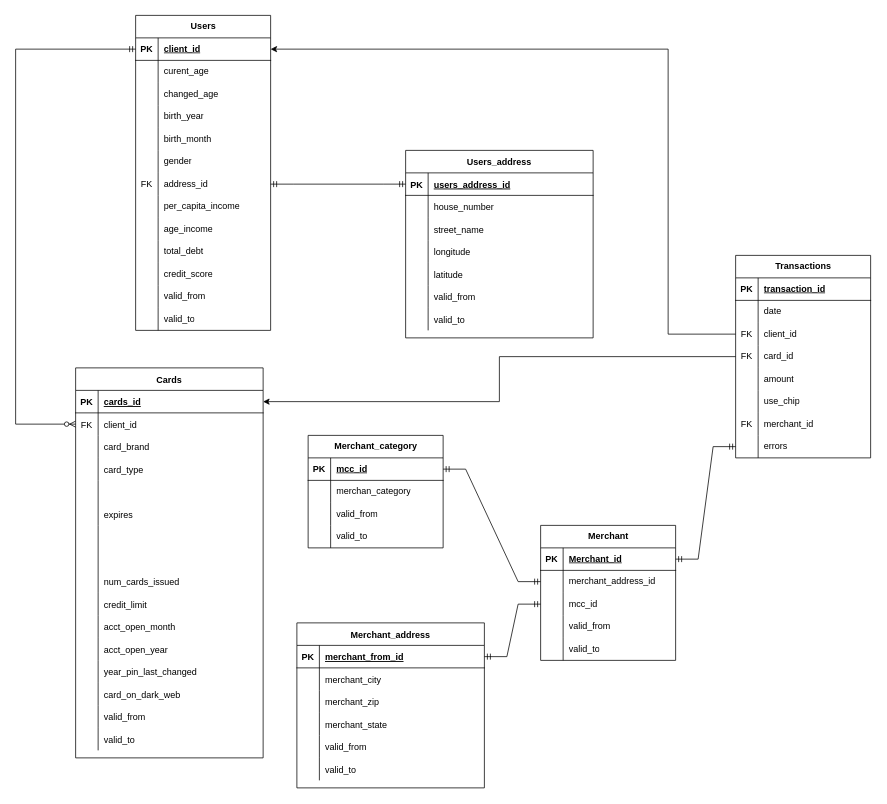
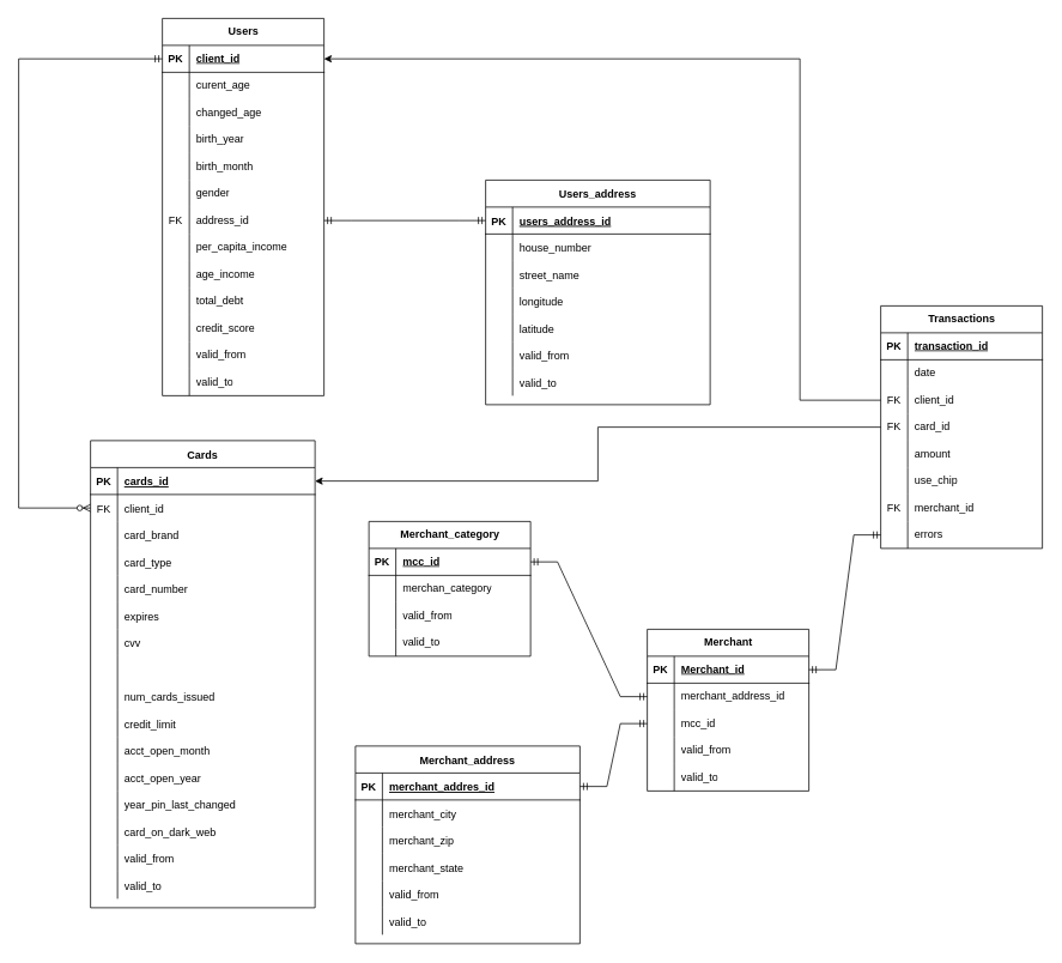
+ <mxCell id="80" value="card_number" style="shape=partialRectangle;overflow=hidden;connectable=0;fillColor=none;top=0;left=0;bottom=0;right=0;align=left;spacingLeft=6;" parent="78" vertex="1"><mxGeometry x="30" width="220" height="30" as="geometry"><mxRectangle width="220" height="30" as="alternateBounds" /></mxGeometry></mxCell>
+ <mxCell id="86" value="cvv" style="shape=partialRectangle;overflow=hidden;connectable=0;fillColor=none;top=0;left=0;bottom=0;right=0;align=left;spacingLeft=6;" parent="84" vertex="1"><mxGeometry x="30" width="220" height="30" as="geometry"><mxRectangle width="220" height="30" as="alternateBounds" /></mxGeometry></mxCell>
- <mxCell id="158" value="merchant_from_id" style="shape=partialRectangle;overflow=hidden;connectable=0;fillColor=none;top=0;left=0;bottom=0;right=0;align=left;spacingLeft=6;fontStyle=5;" parent="156" vertex="1"><mxGeometry x="30" width="220" height="30" as="geometry"><mxRectangle width="220" height="30" as="alternateBounds" /></mxGeometry></mxCell>
+ <mxCell id="158" value="merchant_addres_id" style="shape=partialRectangle;overflow=hidden;connectable=0;fillColor=none;top=0;left=0;bottom=0;right=0;align=left;spacingLeft=6;fontStyle=5;" parent="156" vertex="1"><mxGeometry x="30" width="220" height="30" as="geometry"><mxRectangle width="220" height="30" as="alternateBounds" /></mxGeometry></mxCell>
